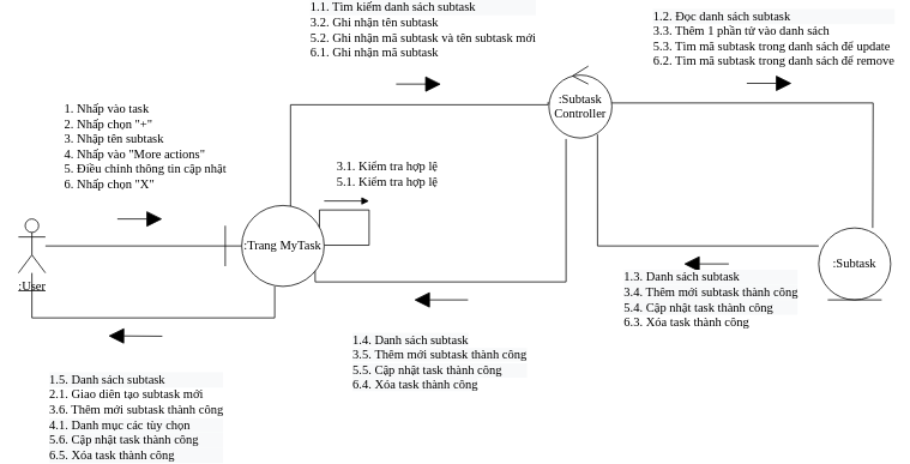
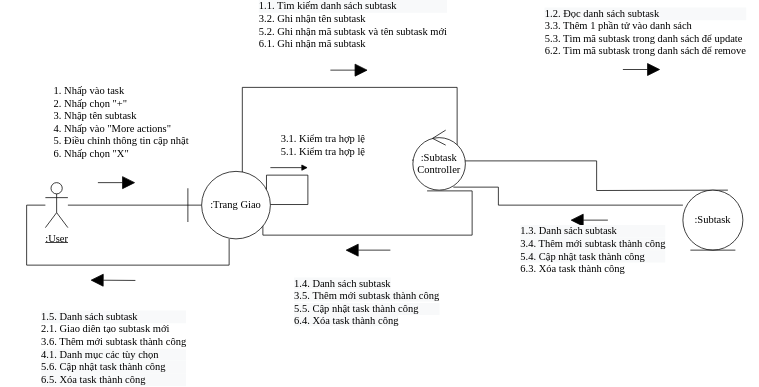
- <mxCell id="20" value="&lt;div style=&quot;font-size: 14px;&quot;&gt;:Subtask&lt;/div&gt;&lt;div style=&quot;font-size: 14px;&quot;&gt;Controller&lt;br style=&quot;font-size: 14px;&quot;&gt;&lt;/div&gt;" style="ellipse;shape=umlControl;whiteSpace=wrap;html=1;fontFamily=Verdana;fontSize=14;" parent="1" vertex="1"><mxGeometry x="610" y="20" width="70" height="80" as="geometry" /></mxCell>
+ <mxCell id="20" value="&lt;div style=&quot;font-size: 14px;&quot;&gt;:Subtask&lt;/div&gt;&lt;div style=&quot;font-size: 14px;&quot;&gt;Controller&lt;br style=&quot;font-size: 14px;&quot;&gt;&lt;/div&gt;" style="ellipse;shape=umlControl;whiteSpace=wrap;html=1;fontFamily=Verdana;fontSize=14;" parent="1" vertex="1"><mxGeometry x="550" y="120" width="70" height="80" as="geometry" /></mxCell>
- <mxCell id="3" value="&lt;u style=&quot;font-size: 14px;&quot;&gt;:User&lt;/u&gt;" style="shape=umlActor;verticalLabelPosition=bottom;verticalAlign=top;html=1;fontSize=14;fontFamily=Verdana;" parent="1" vertex="1"><mxGeometry x="20" y="190" width="30" height="60" as="geometry" /></mxCell>
+ <mxCell id="3" value="&lt;u style=&quot;font-size: 14px;&quot;&gt;:User&lt;/u&gt;" style="shape=umlActor;verticalLabelPosition=bottom;verticalAlign=top;html=1;fontSize=14;fontFamily=Verdana;" parent="1" vertex="1"><mxGeometry x="60" y="190" width="30" height="60" as="geometry" /></mxCell>
- <mxCell id="8" value="&lt;span style=&quot;font-size: 14px;&quot;&gt;:Trang MyTask&lt;/span&gt;" style="shape=umlBoundary;whiteSpace=wrap;html=1;fontSize=14;fontFamily=Verdana;" parent="1" vertex="1"><mxGeometry x="250" y="175" width="110" height="90" as="geometry" /></mxCell>
+ <mxCell id="8" value="&lt;span style=&quot;font-size: 14px;&quot;&gt;:Trang Giao&lt;/span&gt;" style="shape=umlBoundary;whiteSpace=wrap;html=1;fontSize=14;fontFamily=Verdana;" parent="1" vertex="1"><mxGeometry x="250" y="175" width="110" height="90" as="geometry" /></mxCell>
